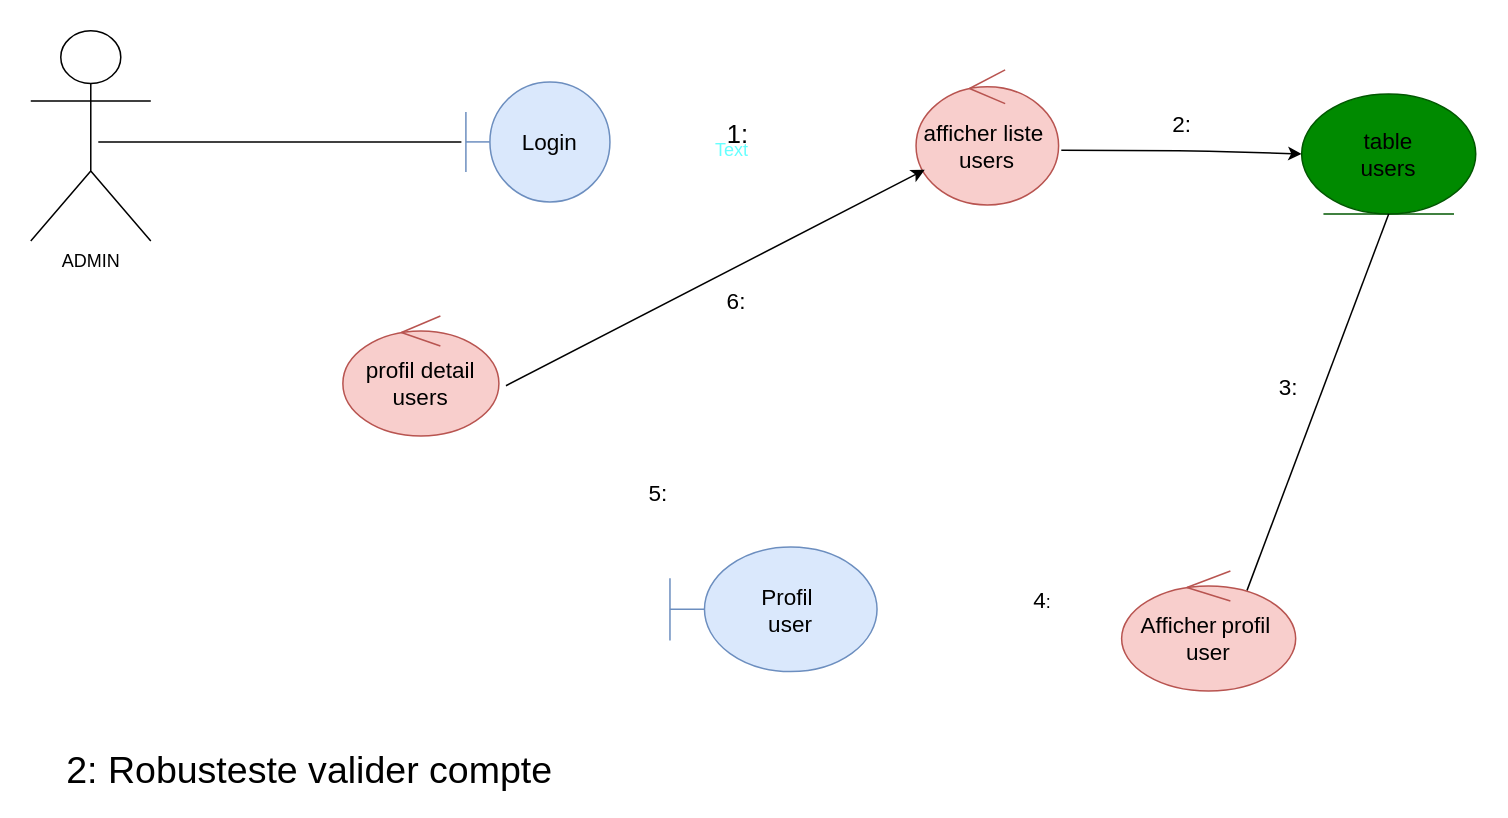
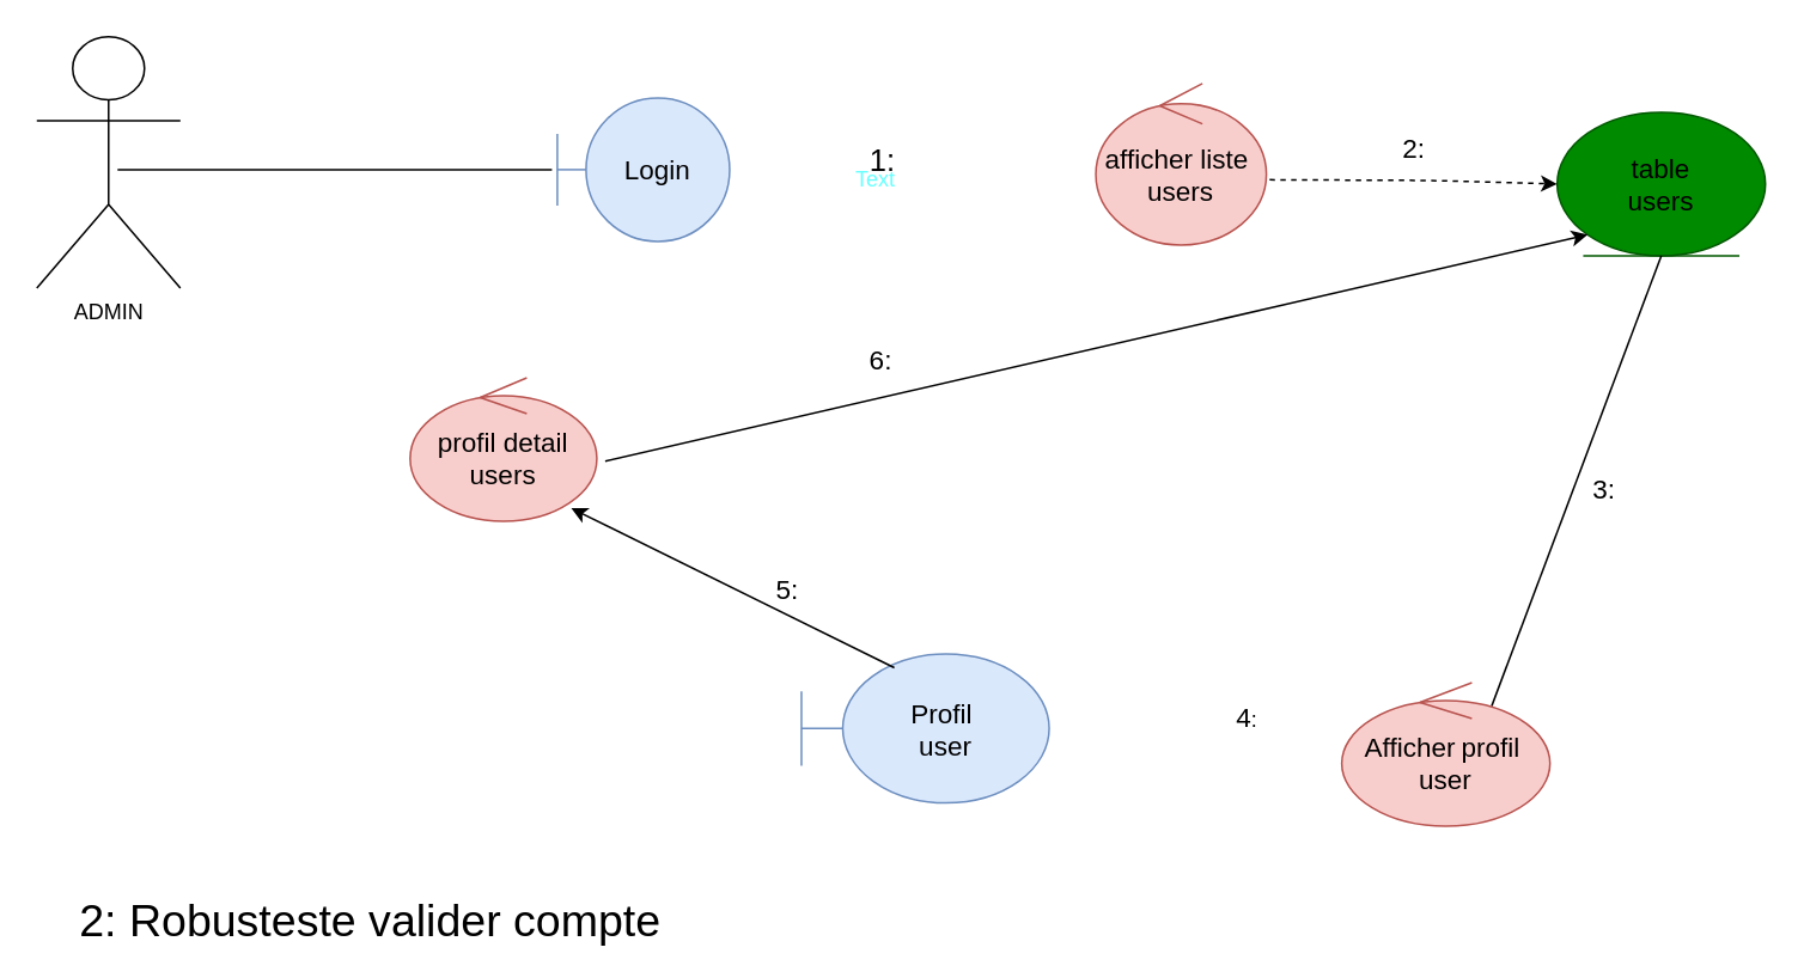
- <mxCell id="15" value="" style="endArrow=classic;html=1;entryX=0;entryY=0.5;entryDx=0;entryDy=0;exitX=1.019;exitY=0.596;exitDx=0;exitDy=0;exitPerimeter=0;" edge="1" parent="1" source="6" target="8"><mxGeometry width="50" height="50" relative="1" as="geometry"><mxPoint x="699" y="123" as="sourcePoint" /><mxPoint x="749" y="73" as="targetPoint" /><Array as="points"><mxPoint x="795" y="100" /></Array></mxGeometry></mxCell>
+ <mxCell id="15" value="" style="endArrow=classic;html=1;entryX=0;entryY=0.5;entryDx=0;entryDy=0;exitX=1.019;exitY=0.596;exitDx=0;exitDy=0;exitPerimeter=0;dashed=1;" edge="1" parent="1" source="6" target="8"><mxGeometry width="50" height="50" relative="1" as="geometry"><mxPoint x="699" y="123" as="sourcePoint" /><mxPoint x="749" y="73" as="targetPoint" /><Array as="points"><mxPoint x="795" y="100" /></Array></mxGeometry></mxCell>
- <mxCell id="18" value="" style="endArrow=classic;html=1;exitX=1.045;exitY=0.581;exitDx=0;exitDy=0;exitPerimeter=0;" edge="1" parent="1" source="16" target="6"><mxGeometry width="50" height="50" relative="1" as="geometry"><mxPoint x="351" y="287" as="sourcePoint" /><mxPoint x="859" y="130" as="targetPoint" /></mxGeometry></mxCell>
+ <mxCell id="18" value="" style="endArrow=classic;html=1;exitX=1.045;exitY=0.581;exitDx=0;exitDy=0;exitPerimeter=0;entryX=0;entryY=1;entryDx=0;entryDy=0;" edge="1" parent="1" source="16" target="8"><mxGeometry width="50" height="50" relative="1" as="geometry"><mxPoint x="351" y="287" as="sourcePoint" /><mxPoint x="859" y="130" as="targetPoint" /></mxGeometry></mxCell>
- <mxCell id="11" value="&lt;font color=&quot;#000000&quot; style=&quot;font-size: 15px&quot;&gt;3:&lt;/font&gt;" style="text;html=1;align=center;verticalAlign=middle;resizable=0;points=[];autosize=1;fontColor=#66FFFF;" vertex="1" parent="1"><mxGeometry x="846" y="247" width="23" height="19" as="geometry" /></mxCell>
+ <mxCell id="11" value="&lt;font color=&quot;#000000&quot; style=&quot;font-size: 15px&quot;&gt;3:&lt;/font&gt;" style="text;html=1;align=center;verticalAlign=middle;resizable=0;points=[];autosize=1;fontColor=#66FFFF;" vertex="1" parent="1"><mxGeometry x="881" y="262" width="23" height="19" as="geometry" /></mxCell>
+ <mxCell id="17" value="" style="endArrow=classic;html=1;entryX=0.863;entryY=0.909;entryDx=0;entryDy=0;entryPerimeter=0;exitX=0.375;exitY=0.092;exitDx=0;exitDy=0;exitPerimeter=0;" edge="1" parent="1" source="14" target="16"><mxGeometry width="50" height="50" relative="1" as="geometry"><mxPoint x="340" y="378" as="sourcePoint" /><mxPoint x="390" y="328" as="targetPoint" /><Array as="points" /></mxGeometry></mxCell>
